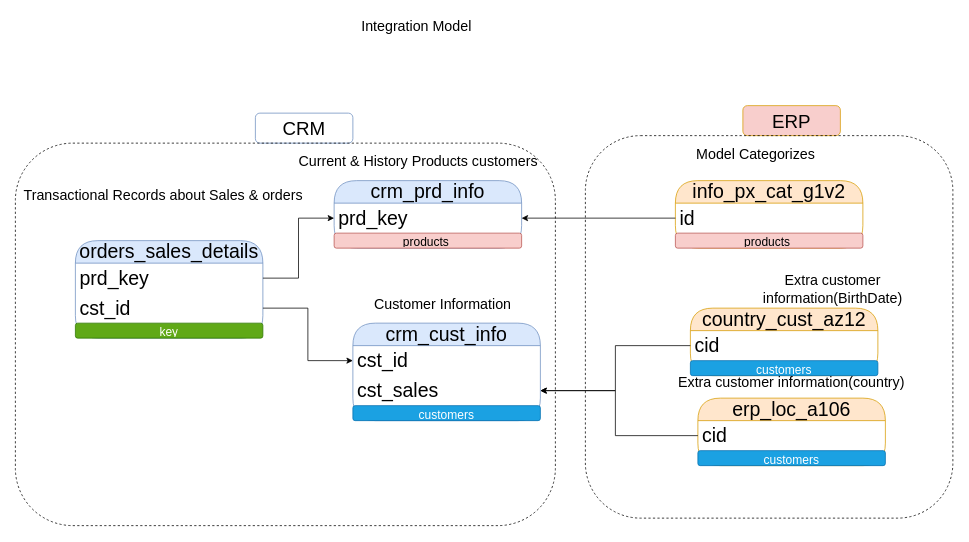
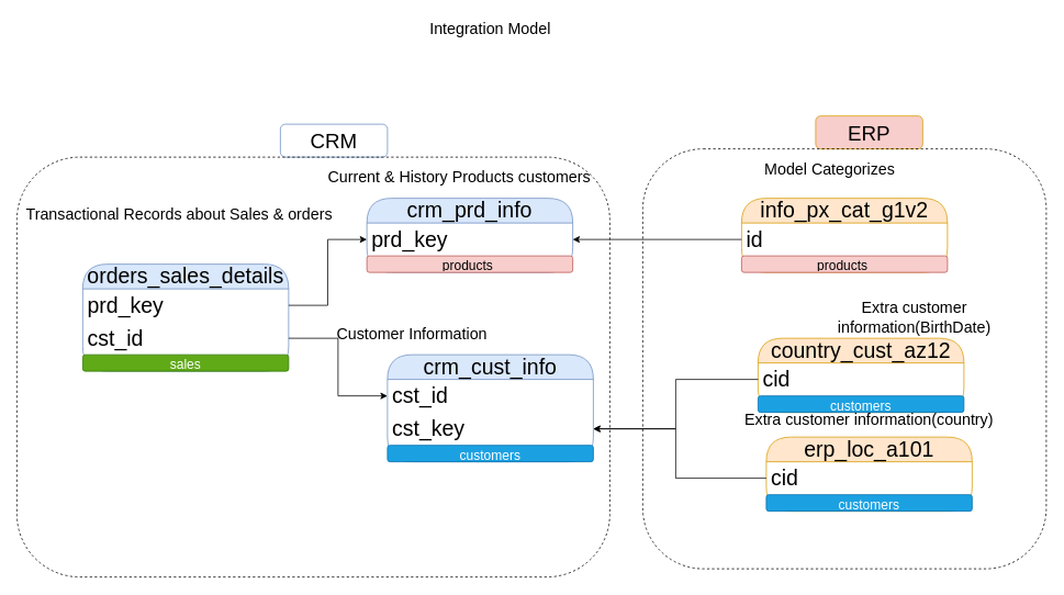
- <mxCell id="2" value="&lt;font style=&quot;font-size: 19px;&quot;&gt;Integration Model&lt;/font&gt;" style="text;html=1;align=center;verticalAlign=middle;whiteSpace=wrap;rounded=0;" parent="1" vertex="1"><mxGeometry x="470" y="20" width="170" height="30" as="geometry" /></mxCell>
+ <mxCell id="2" value="&lt;font style=&quot;font-size: 19px;&quot;&gt;Integration Model&lt;/font&gt;" style="text;html=1;align=center;verticalAlign=middle;whiteSpace=wrap;rounded=0;" parent="1" vertex="1"><mxGeometry x="510" width="170" height="30" as="geometry" y="20" /></mxCell>
- <mxCell id="7" value="Customer Information" style="text;html=1;align=center;verticalAlign=middle;whiteSpace=wrap;rounded=0;fontSize=19;" parent="1" vertex="1"><mxGeometry x="490" y="390" width="200" height="30" as="geometry" /></mxCell>
+ <mxCell id="7" value="Customer Information" style="text;html=1;align=center;verticalAlign=middle;whiteSpace=wrap;rounded=0;fontSize=19;" parent="1" vertex="1"><mxGeometry x="400" y="390" width="200" height="30" as="geometry" /></mxCell>
- <mxCell id="15" value="&lt;font style=&quot;font-size: 16px;&quot;&gt;key&lt;/font&gt;" style="text;html=1;strokeColor=#2D7600;fillColor=#60a917;align=center;verticalAlign=middle;whiteSpace=wrap;overflow=hidden;rounded=1;fontColor=#ffffff;" vertex="1" parent="12"><mxGeometry y="110" width="250" height="20" as="geometry" /></mxCell>
+ <mxCell id="15" value="&lt;font style=&quot;font-size: 16px;&quot;&gt;sales&lt;/font&gt;" style="text;html=1;strokeColor=#2D7600;fillColor=#60a917;align=center;verticalAlign=middle;whiteSpace=wrap;overflow=hidden;rounded=1;fontColor=#ffffff;" vertex="1" parent="12"><mxGeometry y="110" width="250" height="20" as="geometry" /></mxCell>
- <mxCell id="5" value="cst_sales" style="text;strokeColor=none;fillColor=none;align=left;verticalAlign=middle;spacingLeft=4;spacingRight=4;overflow=hidden;points=[[0,0.5],[1,0.5]];portConstraint=eastwest;rotatable=0;whiteSpace=wrap;html=1;fontSize=26;rounded=1;" parent="3" vertex="1"><mxGeometry y="70" width="250" height="40" as="geometry" /></mxCell>
+ <mxCell id="5" value="cst_key" style="text;strokeColor=none;fillColor=none;align=left;verticalAlign=middle;spacingLeft=4;spacingRight=4;overflow=hidden;points=[[0,0.5],[1,0.5]];portConstraint=eastwest;rotatable=0;whiteSpace=wrap;html=1;fontSize=26;rounded=1;" parent="3" vertex="1"><mxGeometry y="70" width="250" height="40" as="geometry" /></mxCell>
- <mxCell id="23" value="erp_loc_a106" style="swimlane;fontStyle=0;childLayout=stackLayout;horizontal=1;startSize=30;horizontalStack=0;resizeParent=1;resizeParentMax=0;resizeLast=0;collapsible=1;marginBottom=0;whiteSpace=wrap;html=1;fillColor=#ffe6cc;strokeColor=#d79b00;fontSize=26;rounded=1;arcSize=50;" parent="1" vertex="1"><mxGeometry x="930" y="530" width="250" height="90" as="geometry" /></mxCell>
+ <mxCell id="23" value="erp_loc_a101" style="swimlane;fontStyle=0;childLayout=stackLayout;horizontal=1;startSize=30;horizontalStack=0;resizeParent=1;resizeParentMax=0;resizeLast=0;collapsible=1;marginBottom=0;whiteSpace=wrap;html=1;fillColor=#ffe6cc;strokeColor=#d79b00;fontSize=26;rounded=1;arcSize=50;" parent="1" vertex="1"><mxGeometry x="930" y="530" width="250" height="90" as="geometry" /></mxCell>
